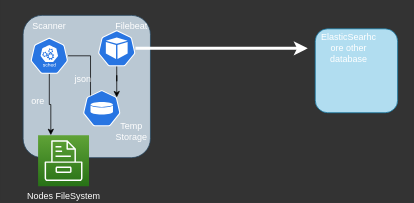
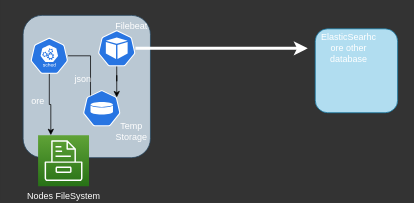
- <mxCell id="11" value="&lt;font color=&quot;#ffffff&quot;&gt;Scanner&lt;/font&gt;" style="text;html=1;strokeColor=none;fillColor=none;align=center;verticalAlign=middle;whiteSpace=wrap;rounded=0;" vertex="1" parent="1"><mxGeometry x="35" y="20" width="60" height="30" as="geometry" /></mxCell>
